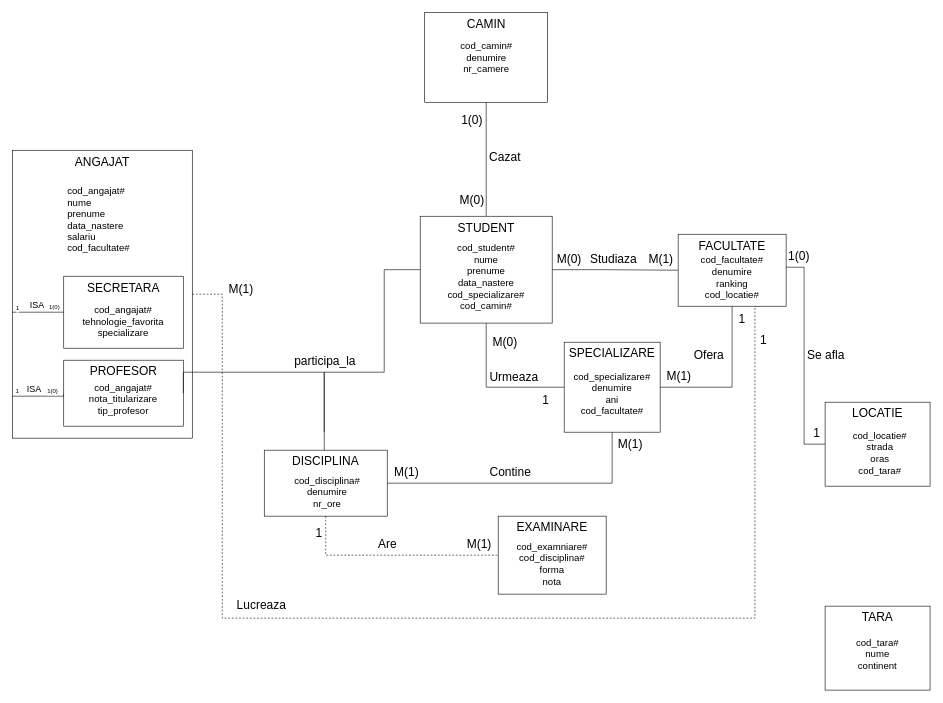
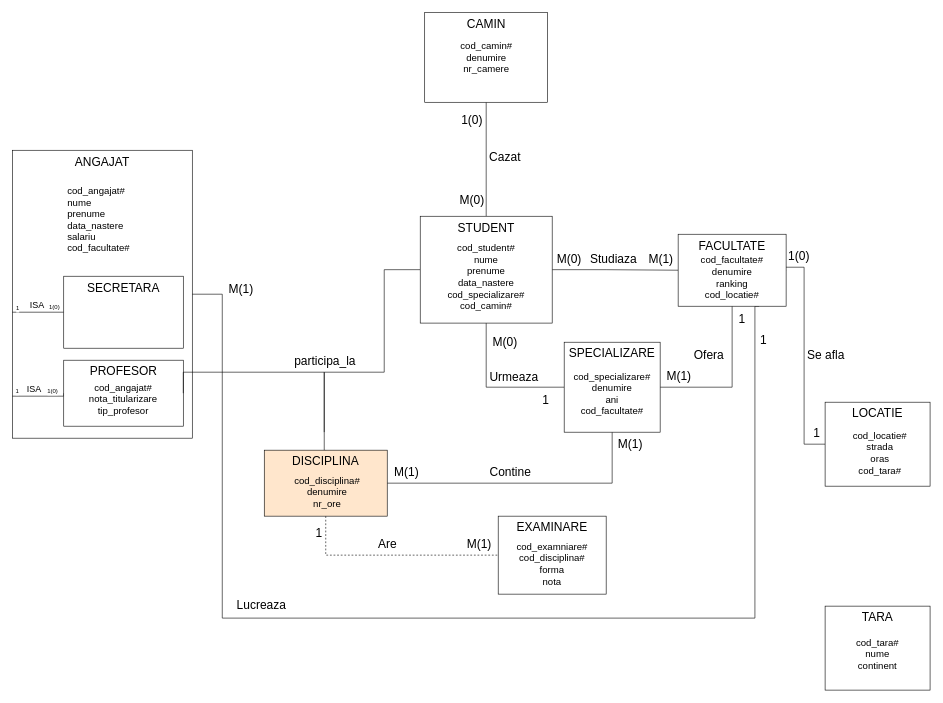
- <mxCell id="44" value="cod_angajat#&lt;br&gt;tehnologie_favorita&lt;br&gt;specializare" style="text;html=1;strokeColor=none;fillColor=none;align=center;verticalAlign=middle;whiteSpace=wrap;rounded=0;fontSize=16;" parent="31" vertex="1"><mxGeometry x="100.35" y="250" width="170" height="70" as="geometry" /></mxCell>
- <mxCell id="56" value="&lt;font style=&quot;font-size: 20px&quot;&gt;DISCIPLINA&lt;/font&gt;" style="whiteSpace=wrap;html=1;align=center;verticalAlign=top;" parent="55" vertex="1"><mxGeometry width="205" height="110" as="geometry" /></mxCell>
+ <mxCell id="56" value="&lt;font style=&quot;font-size: 20px&quot;&gt;DISCIPLINA&lt;/font&gt;" style="whiteSpace=wrap;html=1;align=center;verticalAlign=top;fillColor=#ffe6cc;" parent="55" vertex="1"><mxGeometry width="205" height="110" as="geometry" /></mxCell>
- <mxCell id="46" style="edgeStyle=orthogonalEdgeStyle;rounded=0;orthogonalLoop=1;jettySize=auto;html=1;exitX=1;exitY=0.5;exitDx=0;exitDy=0;entryX=0.75;entryY=1;entryDx=0;entryDy=0;fontSize=10;endArrow=none;endFill=0;dashed=1;" parent="1" source="32" target="73" edge="1"><mxGeometry relative="1" as="geometry"><Array as="points"><mxPoint x="370" y="490" /><mxPoint x="370" y="1030" /><mxPoint x="1258" y="1030" /></Array></mxGeometry></mxCell>
+ <mxCell id="46" style="edgeStyle=orthogonalEdgeStyle;rounded=0;orthogonalLoop=1;jettySize=auto;html=1;exitX=1;exitY=0.5;exitDx=0;exitDy=0;entryX=0.75;entryY=1;entryDx=0;entryDy=0;fontSize=10;endArrow=none;endFill=0;" parent="1" source="32" target="73" edge="1"><mxGeometry relative="1" as="geometry"><Array as="points"><mxPoint x="370" y="490" /><mxPoint x="370" y="1030" /><mxPoint x="1258" y="1030" /></Array></mxGeometry></mxCell>
